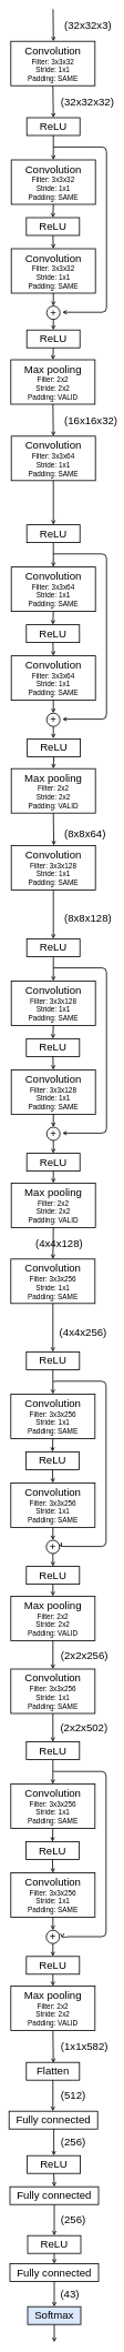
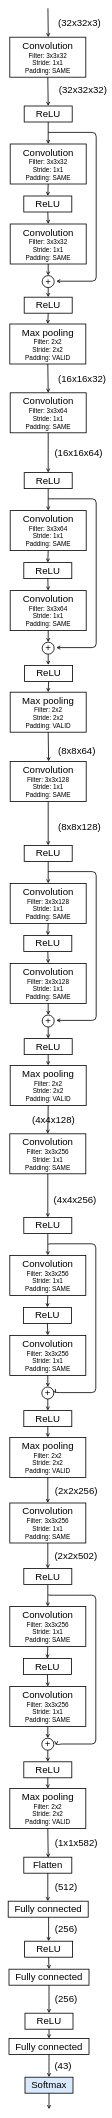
- <mxCell id="114" value="&lt;font style=&quot;font-size: 24px&quot;&gt;(32x32x32)&lt;/font&gt;" style="text;html=1;strokeColor=none;fillColor=none;align=left;verticalAlign=middle;whiteSpace=wrap;rounded=0;" vertex="1" parent="1"><mxGeometry x="135" y="213.5" width="115" height="30" as="geometry" /></mxCell>
+ <mxCell id="114" value="&lt;font style=&quot;font-size: 24px&quot;&gt;(32x32x32)&lt;/font&gt;" style="text;html=1;strokeColor=none;fillColor=none;align=left;verticalAlign=middle;whiteSpace=wrap;rounded=0;" vertex="1" parent="1"><mxGeometry x="145" y="208.5" width="115" height="30" as="geometry" /></mxCell>
+ <mxCell id="112" value="&lt;font style=&quot;font-size: 24px&quot;&gt;(16x16x64)&lt;/font&gt;" style="text;html=1;strokeColor=none;fillColor=none;align=left;verticalAlign=middle;whiteSpace=wrap;rounded=0;" vertex="1" parent="1"><mxGeometry x="134" y="1116.5" width="115" height="30" as="geometry" /></mxCell>
